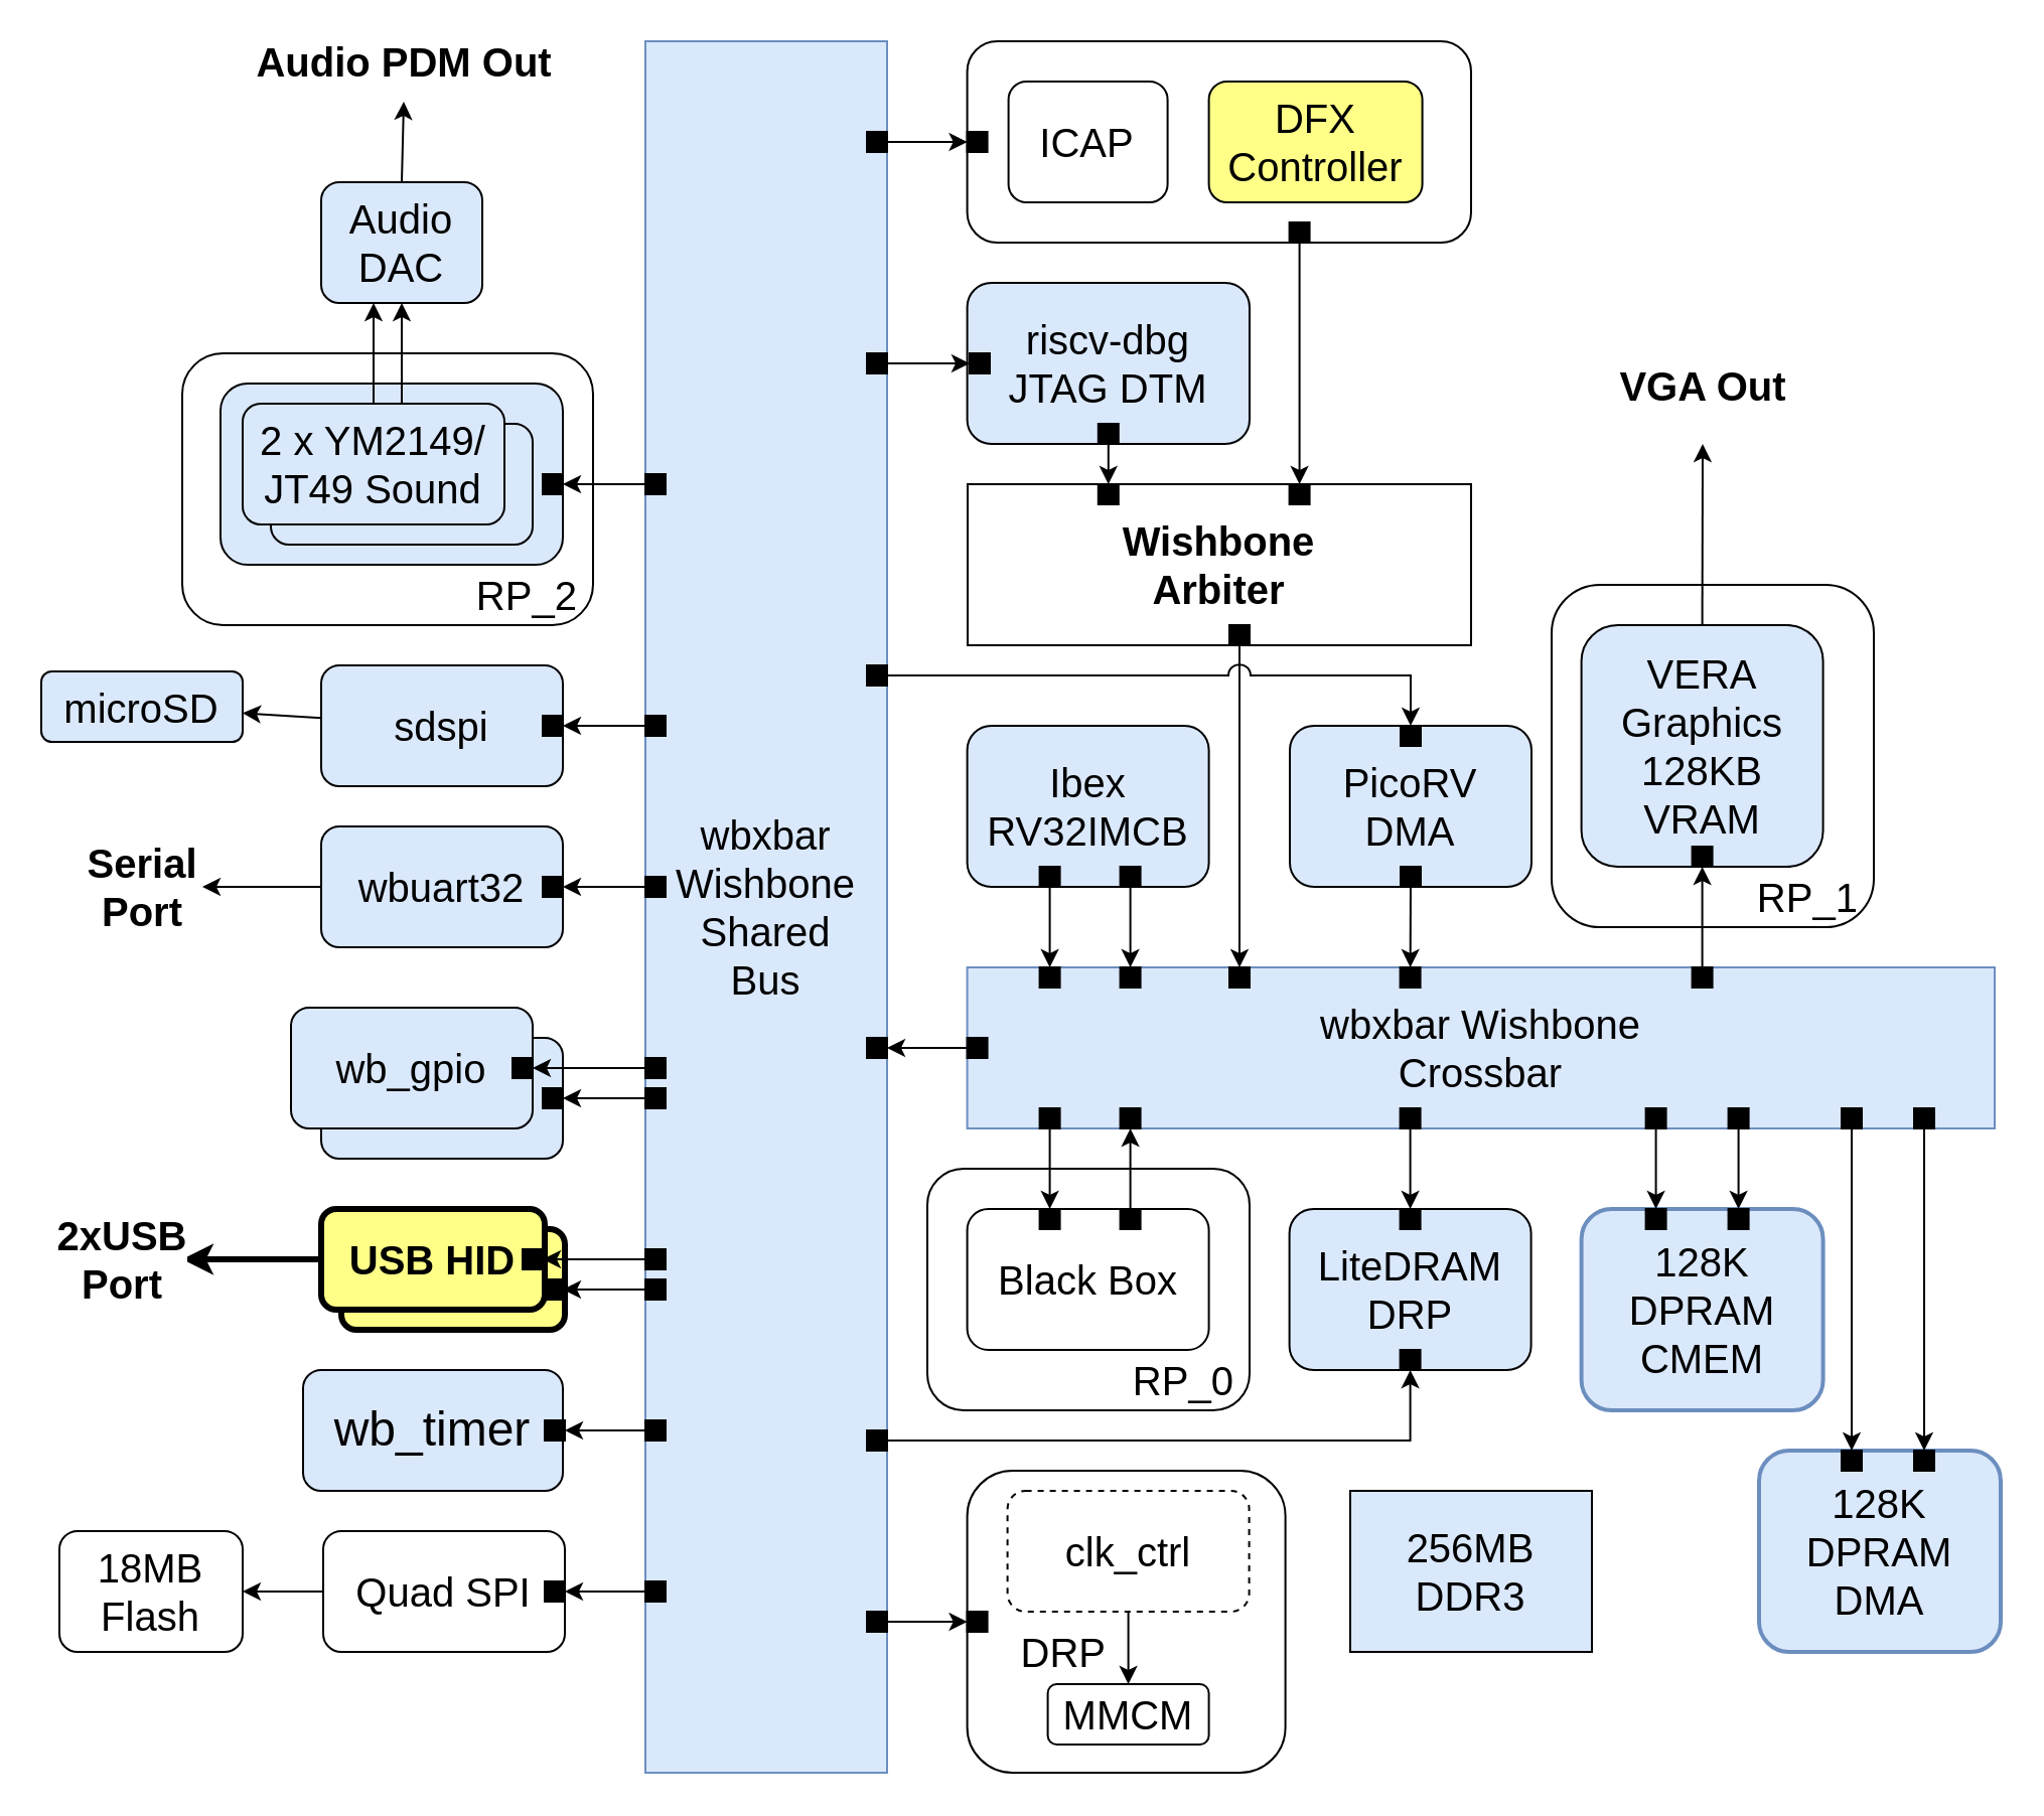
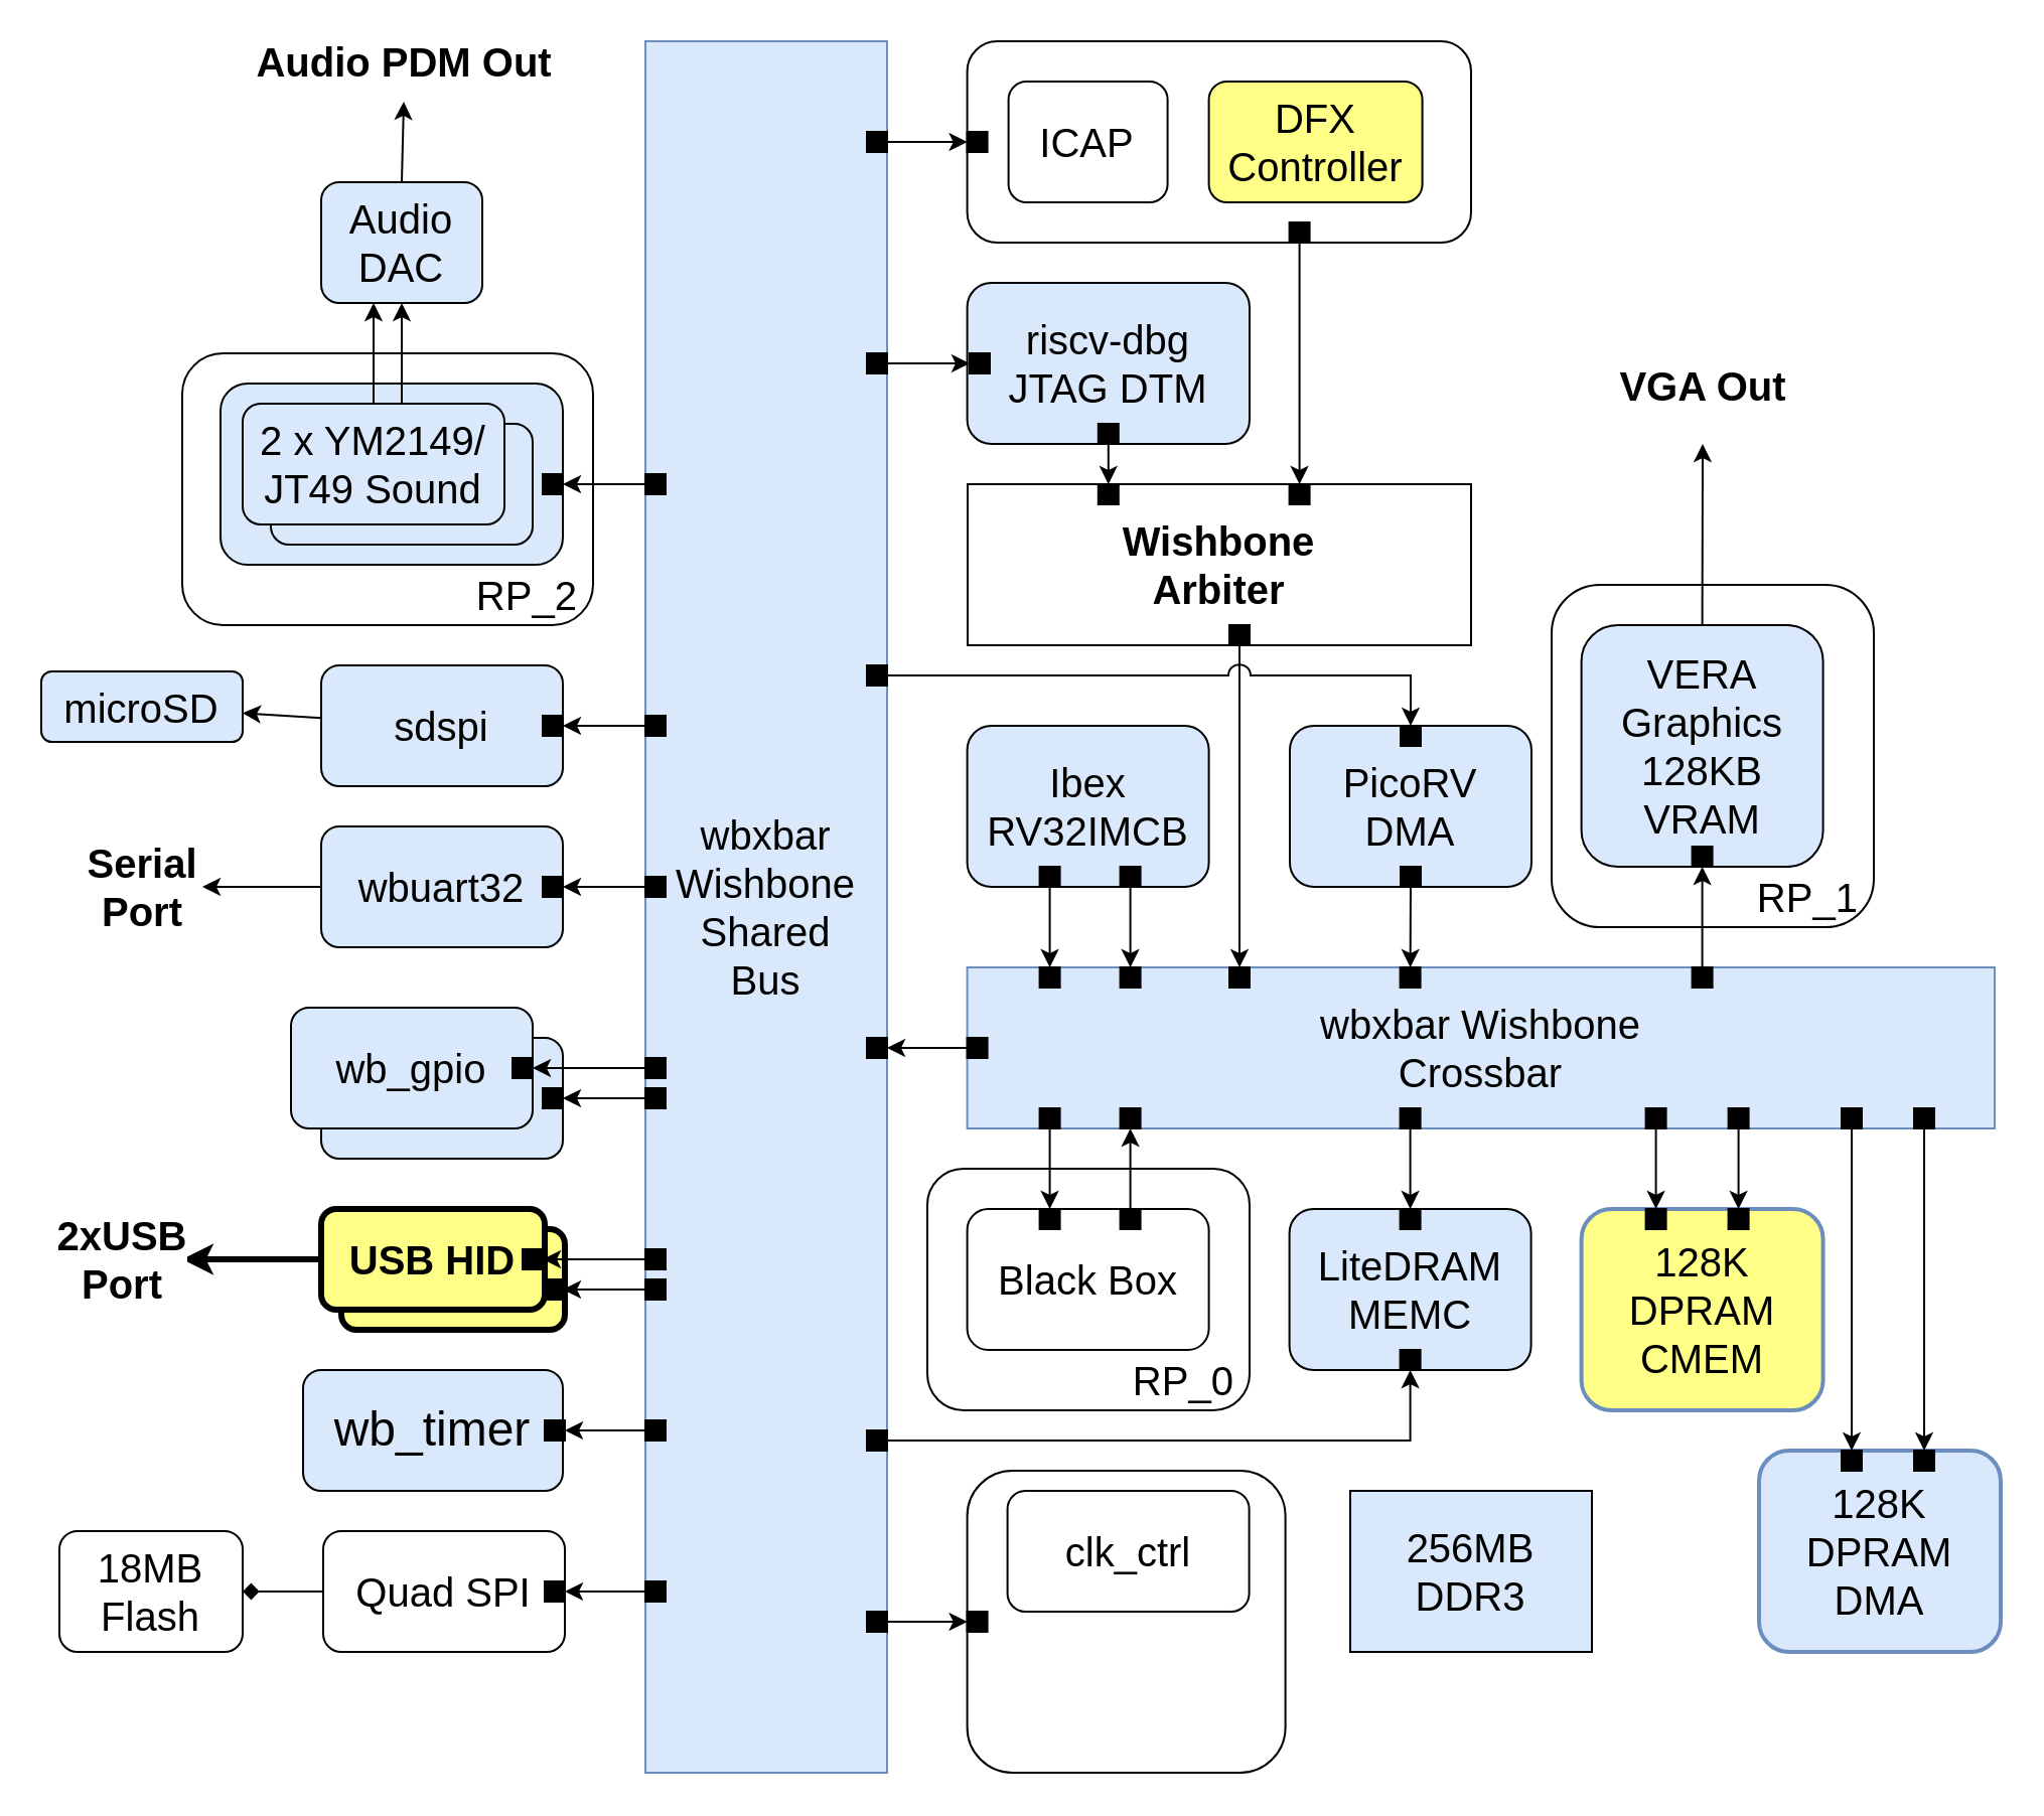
- <mxCell id="17" value="LiteDRAM DRP" style="rounded=1;whiteSpace=wrap;html=1;fontSize=20;fillColor=#DAE8FC;strokeColor=default;" parent="1" vertex="1"><mxGeometry x="639.8" y="600" width="120" height="80" as="geometry" /></mxCell>
+ <mxCell id="17" value="LiteDRAM MEMC" style="rounded=1;whiteSpace=wrap;html=1;fontSize=20;fillColor=#DAE8FC;strokeColor=default;" parent="1" vertex="1"><mxGeometry x="639.8" y="600" width="120" height="80" as="geometry" /></mxCell>
- <mxCell id="13" value="128K&lt;br&gt;DPRAM&lt;br&gt;CMEM" style="rounded=1;whiteSpace=wrap;html=1;fontSize=20;fillColor=#dae8fc;strokeWidth=2;strokeColor=#6c8ebf;" parent="1" vertex="1"><mxGeometry x="784.8" y="600" width="120" height="100" as="geometry" /></mxCell>
+ <mxCell id="13" value="128K&lt;br&gt;DPRAM&lt;br&gt;CMEM" style="rounded=1;whiteSpace=wrap;html=1;fontSize=20;fillColor=#ffff88;strokeWidth=2;strokeColor=#6c8ebf;" parent="1" vertex="1"><mxGeometry x="784.8" y="600" width="120" height="100" as="geometry" /></mxCell>
- <mxCell id="114" value="clk_ctrl" style="rounded=1;whiteSpace=wrap;html=1;fontSize=20;align=center;dashed=1;" parent="1" vertex="1"><mxGeometry x="499.8" y="740" width="120" height="60" as="geometry" /></mxCell>
+ <mxCell id="114" value="clk_ctrl" style="rounded=1;whiteSpace=wrap;html=1;fontSize=20;align=center;" parent="1" vertex="1"><mxGeometry x="499.8" y="740" width="120" height="60" as="geometry" /></mxCell>
- <mxCell id="112" value="" style="endArrow=classic;html=1;rounded=0;fontSize=20;" parent="1" source="86" target="111" edge="1"><mxGeometry width="50" height="50" relative="1" as="geometry"><mxPoint x="320" y="590" as="sourcePoint" /><mxPoint x="370" y="540" as="targetPoint" /></mxGeometry></mxCell>
+ <mxCell id="112" value="" style="endArrow=diamond;html=1;rounded=0;fontSize=20;" parent="1" source="86" target="111" edge="1"><mxGeometry width="50" height="50" relative="1" as="geometry"><mxPoint x="320" y="590" as="sourcePoint" /><mxPoint x="370" y="540" as="targetPoint" /></mxGeometry></mxCell>
- <mxCell id="116" value="DRP" style="endArrow=classic;html=1;strokeWidth=1;fontSize=20;align=right;entryX=0.5;entryY=0;" parent="1" source="114" target="115" edge="1"><mxGeometry x="0.111" y="-10" width="50" height="50" relative="1" as="geometry"><mxPoint x="539.8" y="800" as="sourcePoint" /><mxPoint x="547.8" y="825" as="targetPoint" /><mxPoint as="offset" /></mxGeometry></mxCell>
- <mxCell id="115" value="MMCM" style="rounded=1;whiteSpace=wrap;html=1;fontSize=20;align=center;" parent="1" vertex="1"><mxGeometry x="519.8" y="836" width="80" height="30" as="geometry" /></mxCell>
